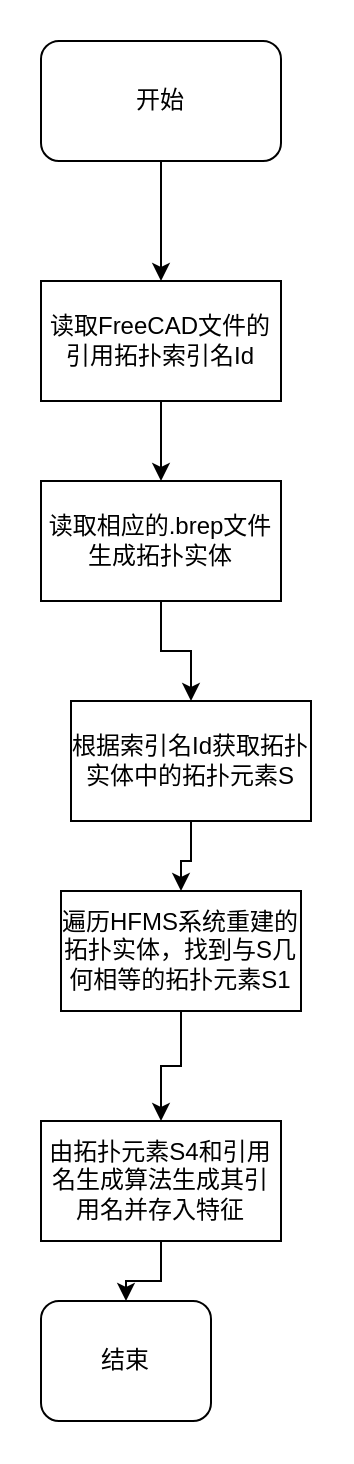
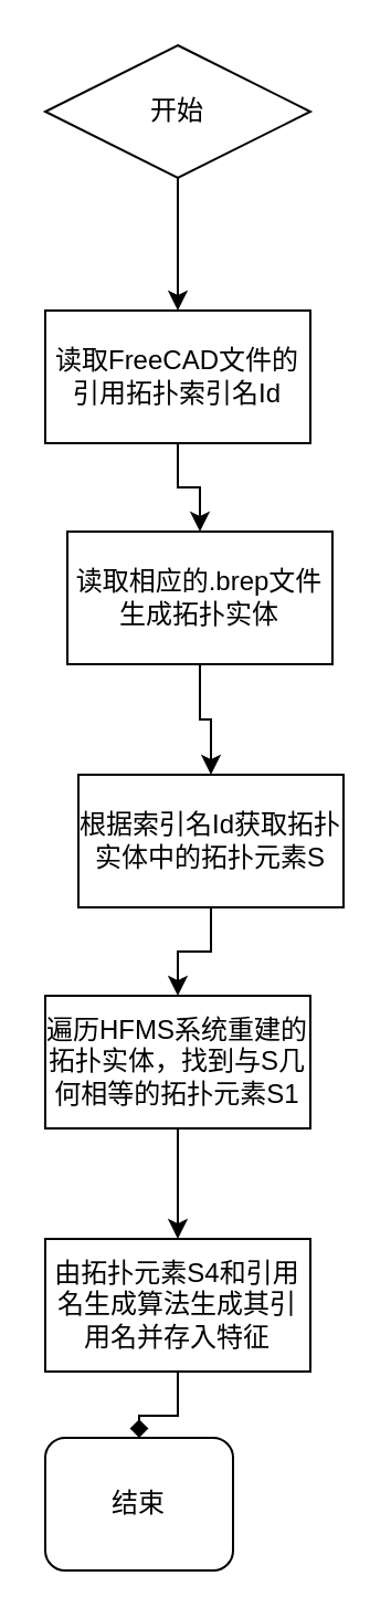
- <mxCell id="3" value="开始" style="rounded=1;whiteSpace=wrap;html=1;" vertex="1" parent="1"><mxGeometry x="20" y="20" width="120" height="60" as="geometry" /></mxCell>
+ <mxCell id="3" value="开始" style="rhombus;whiteSpace=wrap;html=1;" vertex="1" parent="1"><mxGeometry x="20" y="20" width="120" height="60" as="geometry" /></mxCell>
- <mxCell id="7" value="读取相应的.brep文件生成拓扑实体" style="rounded=0;whiteSpace=wrap;html=1;" vertex="1" parent="1"><mxGeometry x="20" y="240" width="120" height="60" as="geometry" /></mxCell>
+ <mxCell id="7" value="读取相应的.brep文件生成拓扑实体" style="rounded=0;whiteSpace=wrap;html=1;" vertex="1" parent="1"><mxGeometry x="30" y="240" width="120" height="60" as="geometry" /></mxCell>
- <mxCell id="11" value="遍历HFMS系统重建的拓扑实体，找到与S几何相等的拓扑元素S1" style="rounded=0;whiteSpace=wrap;html=1;" vertex="1" parent="1"><mxGeometry x="30" y="445" width="120" height="60" as="geometry" /></mxCell>
+ <mxCell id="11" value="遍历HFMS系统重建的拓扑实体，找到与S几何相等的拓扑元素S1" style="rounded=0;whiteSpace=wrap;html=1;" vertex="1" parent="1"><mxGeometry x="20" y="450" width="120" height="60" as="geometry" /></mxCell>
- <mxCell id="12" style="edgeStyle=orthogonalEdgeStyle;rounded=0;orthogonalLoop=1;jettySize=auto;html=1;entryX=0.5;entryY=0;entryDx=0;entryDy=0;" edge="1" parent="1" source="13" target="14"><mxGeometry relative="1" as="geometry"><mxPoint x="80" y="660" as="targetPoint" /></mxGeometry></mxCell>
+ <mxCell id="12" style="edgeStyle=orthogonalEdgeStyle;rounded=0;orthogonalLoop=1;jettySize=auto;html=1;entryX=0.5;entryY=0;entryDx=0;entryDy=0;endArrow=diamond;" edge="1" parent="1" source="13" target="14"><mxGeometry relative="1" as="geometry"><mxPoint x="80" y="660" as="targetPoint" /></mxGeometry></mxCell>
